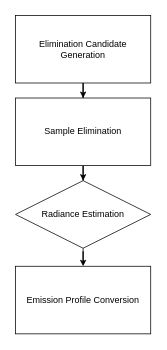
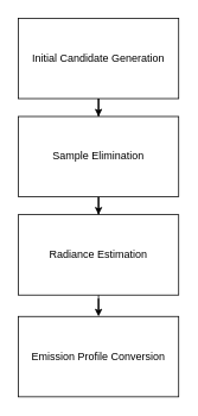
- <mxCell id="3" value="Elimination Candidate Generation" style="rounded=0;whiteSpace=wrap;html=1;" parent="1" vertex="1"><mxGeometry x="20" y="20" width="180" height="90" as="geometry" /></mxCell>
+ <mxCell id="3" value="Initial Candidate Generation" style="rounded=0;whiteSpace=wrap;html=1;" parent="1" vertex="1"><mxGeometry x="20" y="20" width="180" height="90" as="geometry" /></mxCell>
- <mxCell id="7" value="Radiance Estimation" style="rhombus;whiteSpace=wrap;html=1;" vertex="1" parent="1"><mxGeometry x="20" y="240" width="180" height="90" as="geometry" /></mxCell>
+ <mxCell id="7" value="Radiance Estimation" style="whiteSpace=wrap;html=1;rounded=0;" vertex="1" parent="1"><mxGeometry x="20" y="240" width="180" height="90" as="geometry" /></mxCell>
